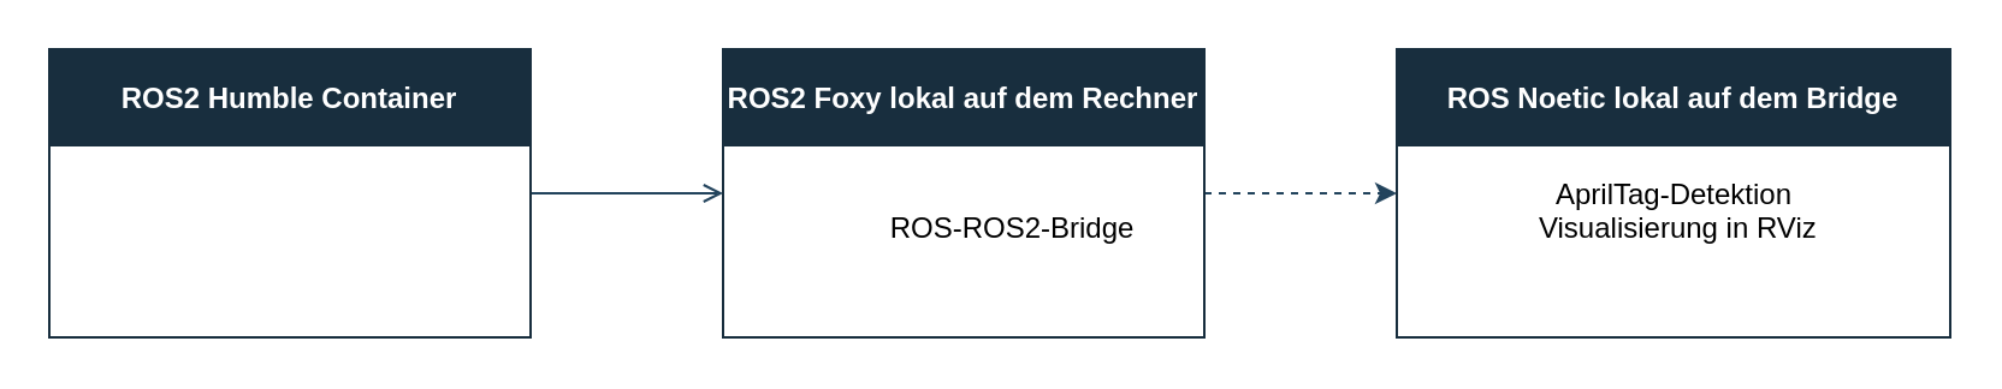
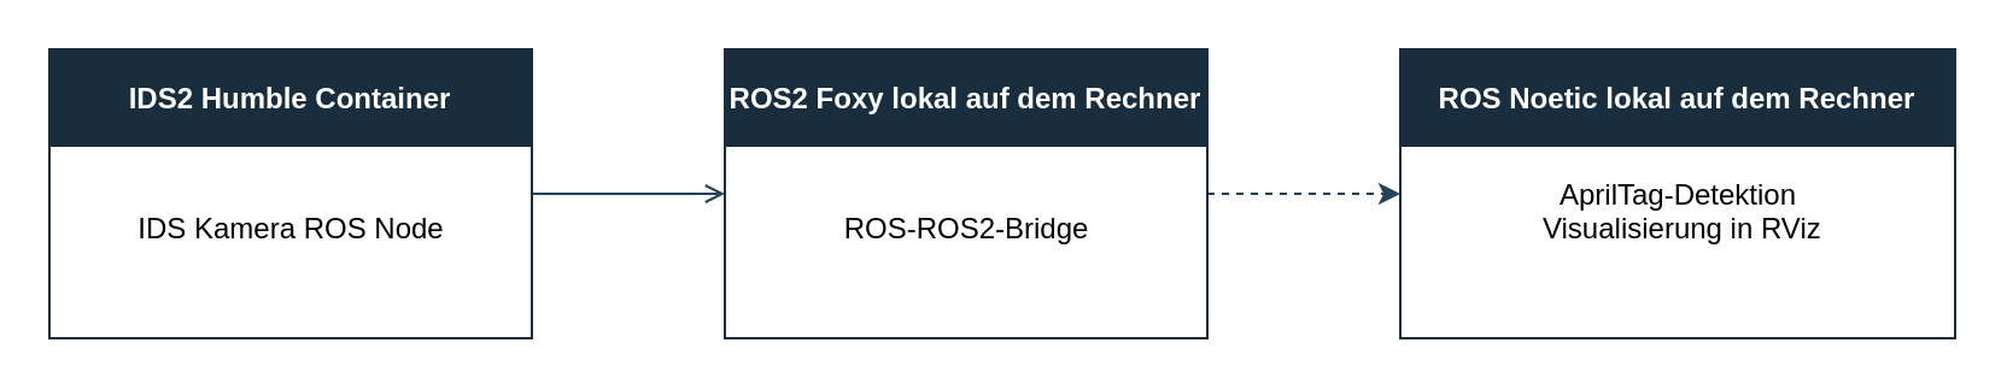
- <mxCell id="3" value="ROS2 Humble Container" style="swimlane;startSize=40;labelBackgroundColor=none;fillColor=#182e3e;strokeColor=#182e3e;fontColor=#FFFFFF;fillStyle=solid;swimlaneFillColor=none;gradientColor=none;rounded=0;glass=0;" vertex="1" parent="1"><mxGeometry x="20" y="20" width="200" height="120" as="geometry" /></mxCell>
+ <mxCell id="3" value="IDS2 Humble Container" style="swimlane;startSize=40;labelBackgroundColor=none;fillColor=#182e3e;strokeColor=#182e3e;fontColor=#FFFFFF;fillStyle=solid;swimlaneFillColor=none;gradientColor=none;rounded=0;glass=0;" vertex="1" parent="1"><mxGeometry x="20" y="20" width="200" height="120" as="geometry" /></mxCell>
- <mxCell id="8" value="ROS Noetic lokal auf dem Bridge" style="swimlane;startSize=40;labelBackgroundColor=none;fillColor=#182E3E;strokeColor=#182e3e;fontColor=#ffffff;labelBorderColor=none;fillStyle=solid;" vertex="1" parent="1"><mxGeometry x="580" y="20" width="230" height="120" as="geometry" /></mxCell>
+ <mxCell id="8" value="ROS Noetic lokal auf dem Rechner" style="swimlane;startSize=40;labelBackgroundColor=none;fillColor=#182E3E;strokeColor=#182e3e;fontColor=#ffffff;labelBorderColor=none;fillStyle=solid;" vertex="1" parent="1"><mxGeometry x="580" y="20" width="230" height="120" as="geometry" /></mxCell>
+ <mxCell id="4" value="IDS Kamera ROS Node" style="text;html=1;align=center;verticalAlign=middle;resizable=0;points=[];autosize=1;strokeColor=none;fillColor=none;labelBackgroundColor=default;fontColor=#000000;labelBorderColor=none;" vertex="1" parent="3"><mxGeometry x="25" y="60" width="150" height="30" as="geometry" /></mxCell>
- <mxCell id="7" value="ROS-ROS2-Bridge" style="text;html=1;align=center;verticalAlign=middle;resizable=0;points=[];autosize=1;strokeColor=none;fillColor=none;labelBackgroundColor=default;fontColor=#000000;labelBorderColor=none;" vertex="1" parent="6"><mxGeometry x="60" y="60" width="120" height="30" as="geometry" /></mxCell>
+ <mxCell id="7" value="ROS-ROS2-Bridge" style="text;html=1;align=center;verticalAlign=middle;resizable=0;points=[];autosize=1;strokeColor=none;fillColor=none;labelBackgroundColor=default;fontColor=#000000;labelBorderColor=none;" vertex="1" parent="6"><mxGeometry x="40" y="60" width="120" height="30" as="geometry" /></mxCell>
